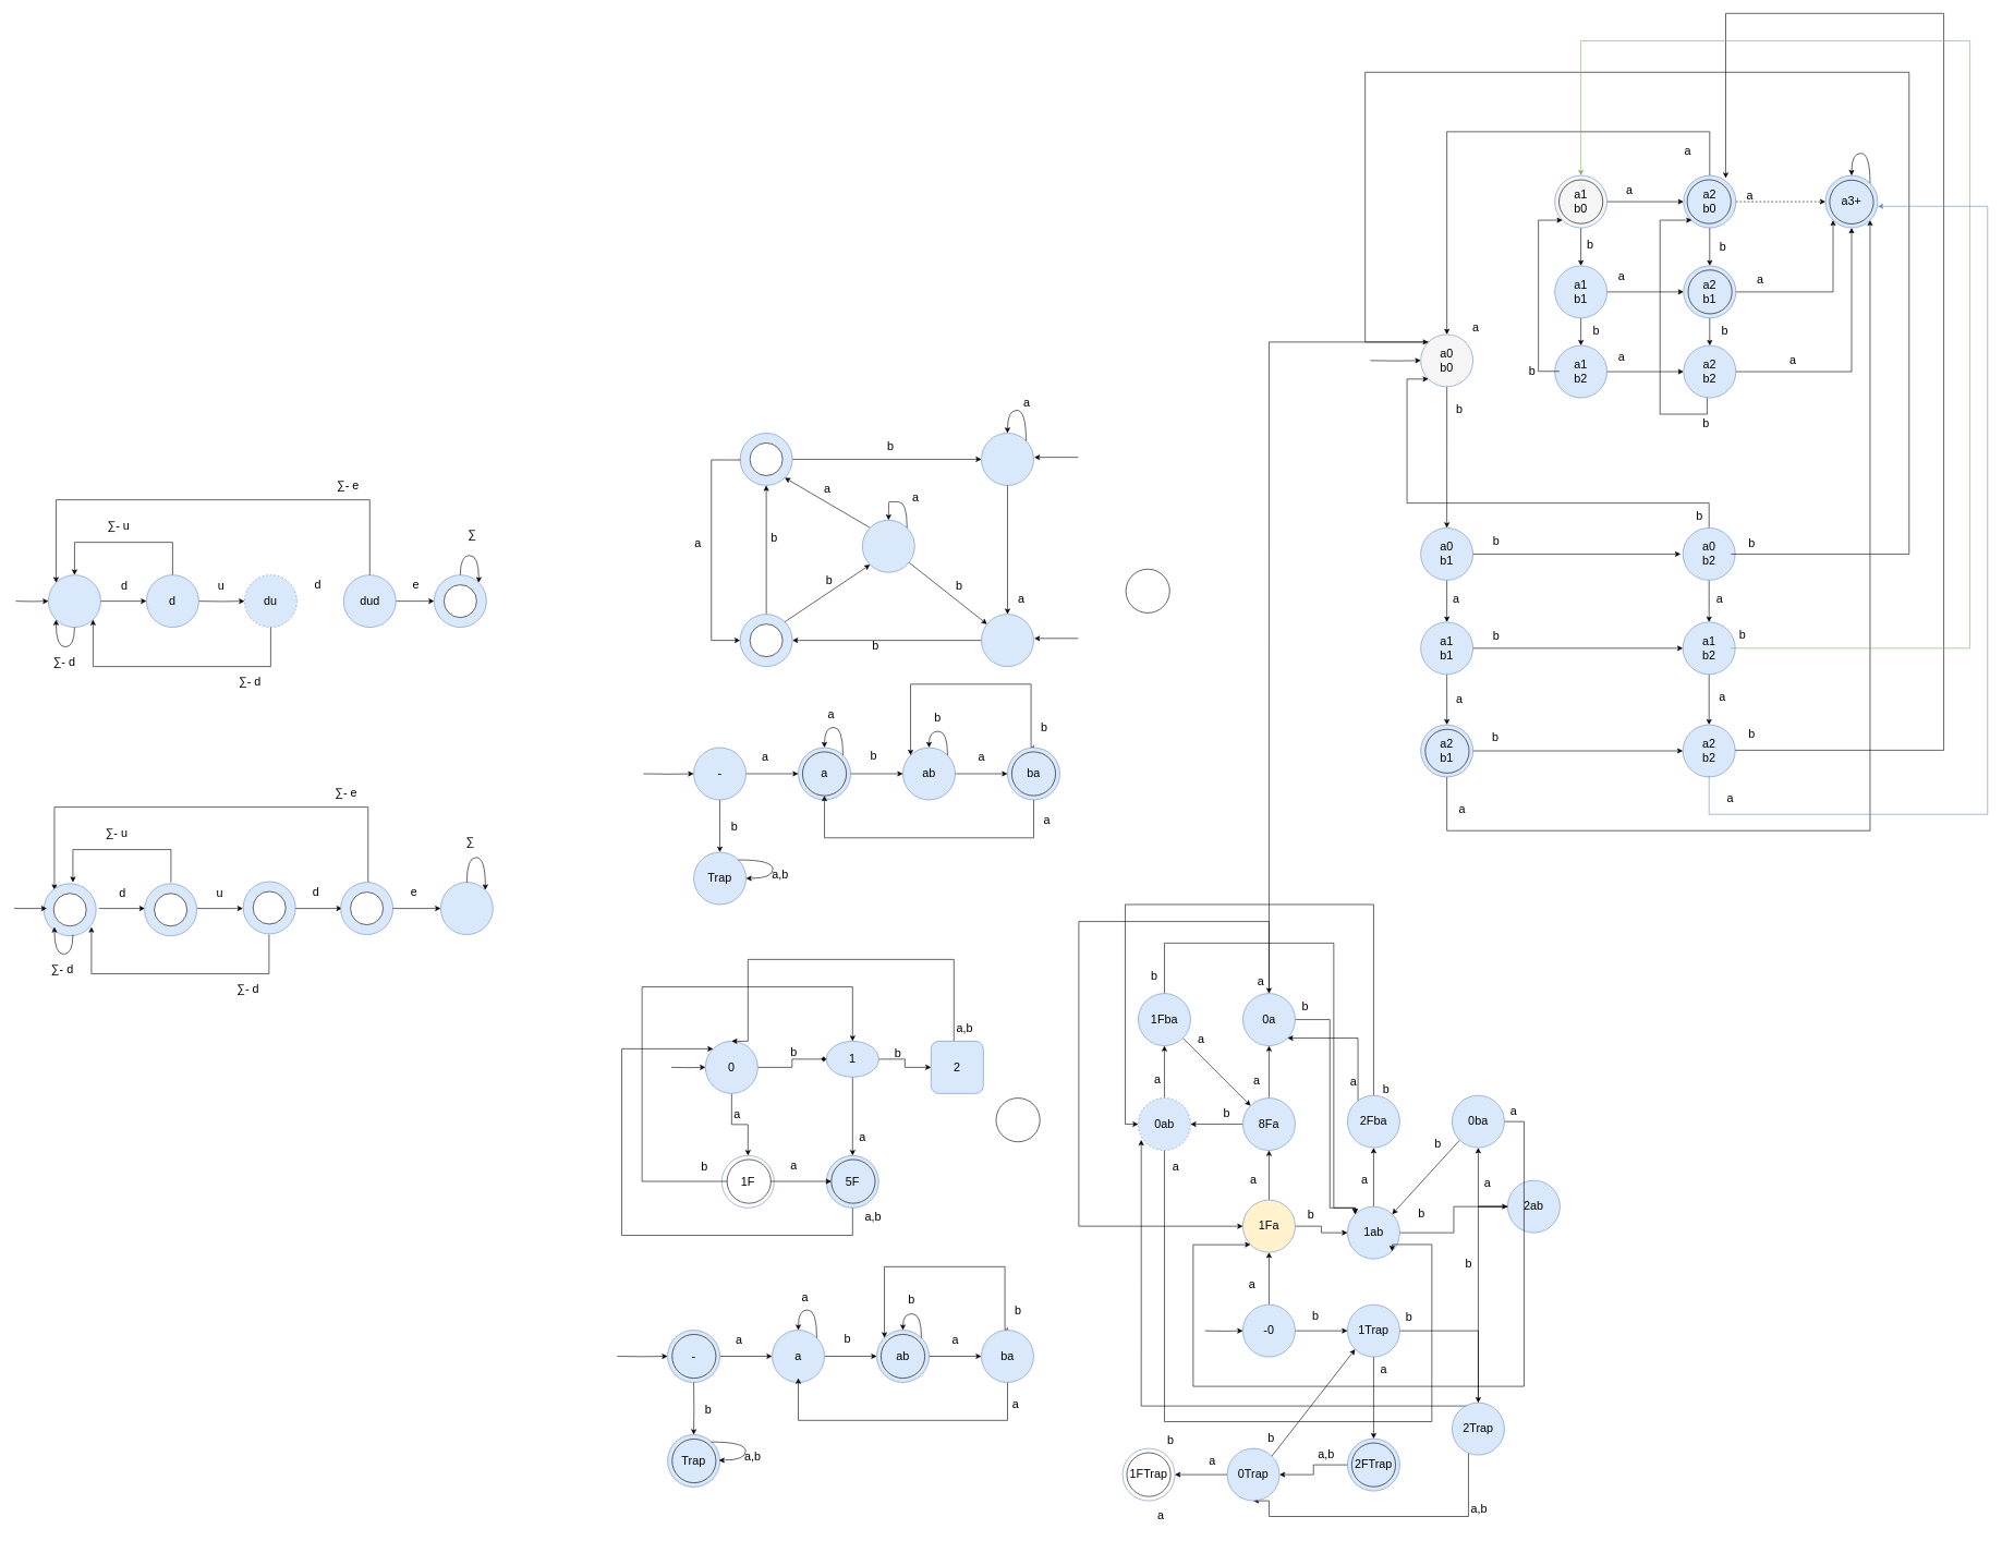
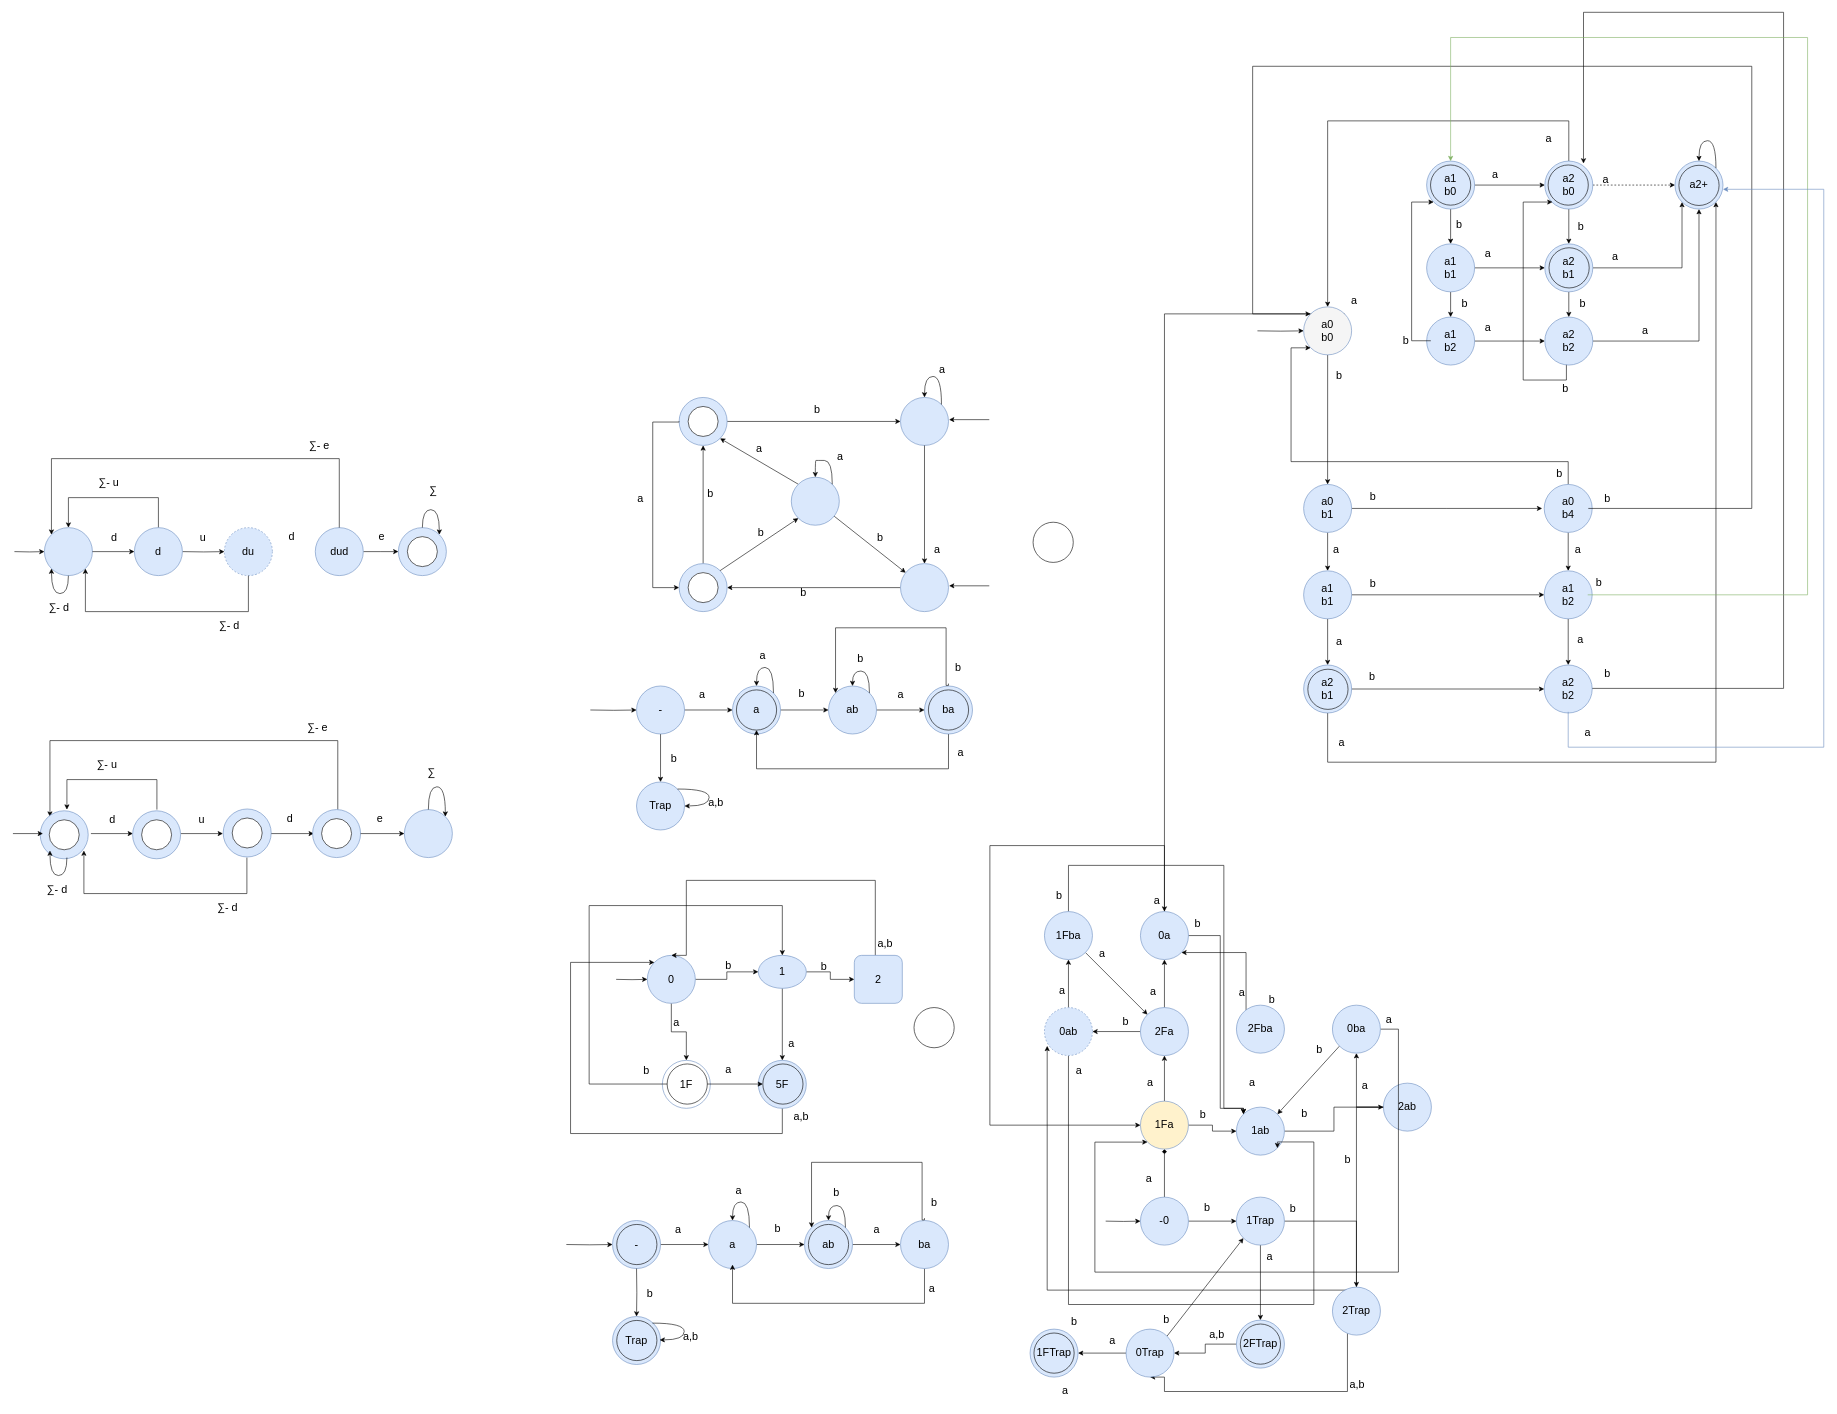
- <mxCell id="96" value="a1&lt;div&gt;b0&lt;/div&gt;" style="ellipse;whiteSpace=wrap;html=1;aspect=fixed;hachureGap=4;fillColor=#f5f5f5;strokeColor=#6c8ebf;rounded=0;fontSize=18;" parent="1" vertex="1"><mxGeometry x="2377" y="268" width="80" height="80" as="geometry" /></mxCell>
+ <mxCell id="96" value="a1&lt;div&gt;b0&lt;/div&gt;" style="ellipse;whiteSpace=wrap;html=1;aspect=fixed;hachureGap=4;fillColor=#dae8fc;strokeColor=#6c8ebf;rounded=0;fontSize=18;" parent="1" vertex="1"><mxGeometry x="2377" y="268" width="80" height="80" as="geometry" /></mxCell>
- <mxCell id="155" value="&lt;div&gt;a3+&lt;/div&gt;" style="ellipse;whiteSpace=wrap;html=1;aspect=fixed;hachureGap=4;fillColor=#dae8fc;strokeColor=#6c8ebf;rounded=0;fontSize=18;" parent="1" vertex="1"><mxGeometry x="2791" y="268" width="80" height="80" as="geometry" /></mxCell>
+ <mxCell id="155" value="&lt;div&gt;a2+&lt;/div&gt;" style="ellipse;whiteSpace=wrap;html=1;aspect=fixed;hachureGap=4;fillColor=#dae8fc;strokeColor=#6c8ebf;rounded=0;fontSize=18;" parent="1" vertex="1"><mxGeometry x="2791" y="268" width="80" height="80" as="geometry" /></mxCell>
- <mxCell id="109" value="a0&lt;div&gt;b2&lt;/div&gt;" style="ellipse;whiteSpace=wrap;html=1;fontSize=18;fillColor=#dae8fc;strokeColor=#6c8ebf;hachureGap=4;rounded=0;" parent="1" vertex="1"><mxGeometry x="2573" y="807" width="80" height="80" as="geometry" /></mxCell>
+ <mxCell id="109" value="a0&lt;div&gt;b4&lt;/div&gt;" style="ellipse;whiteSpace=wrap;html=1;fontSize=18;fillColor=#dae8fc;strokeColor=#6c8ebf;hachureGap=4;rounded=0;" parent="1" vertex="1"><mxGeometry x="2573" y="807" width="80" height="80" as="geometry" /></mxCell>
- <mxCell id="259" style="edgeStyle=orthogonalEdgeStyle;rounded=0;orthogonalLoop=1;jettySize=auto;html=1;entryX=0;entryY=0.5;entryDx=0;entryDy=0;fontFamily=Helvetica;fontSize=18;fontColor=default;" parent="1" source="260" target="268" edge="1"><mxGeometry relative="1" as="geometry"><Array as="points"><mxPoint x="2100" y="1383" /><mxPoint x="1720" y="1383" /><mxPoint x="1720" y="1719" /></Array></mxGeometry></mxCell>
- <mxCell id="190" value="" style="edgeStyle=orthogonalEdgeStyle;rounded=0;orthogonalLoop=1;jettySize=auto;html=1;fontFamily=Helvetica;fontSize=18;fontColor=default;endArrow=diamond;" parent="1" source="192" target="196" edge="1"><mxGeometry relative="1" as="geometry" /></mxCell>
+ <mxCell id="190" value="" style="edgeStyle=orthogonalEdgeStyle;rounded=0;orthogonalLoop=1;jettySize=auto;html=1;fontFamily=Helvetica;fontSize=18;fontColor=default;" parent="1" source="192" target="196" edge="1"><mxGeometry relative="1" as="geometry" /></mxCell>
- <mxCell id="249" value="8Fa" style="ellipse;whiteSpace=wrap;html=1;aspect=fixed;hachureGap=4;fillColor=#dae8fc;strokeColor=#6c8ebf;rounded=0;fontSize=18;" parent="1" vertex="1"><mxGeometry x="1899.97" y="1679" width="80" height="80" as="geometry" /></mxCell>
+ <mxCell id="249" value="2Fa" style="ellipse;whiteSpace=wrap;html=1;aspect=fixed;hachureGap=4;fillColor=#dae8fc;strokeColor=#6c8ebf;rounded=0;fontSize=18;" parent="1" vertex="1"><mxGeometry x="1899.97" y="1679" width="80" height="80" as="geometry" /></mxCell>
- <mxCell id="252" value="" style="edgeStyle=orthogonalEdgeStyle;rounded=0;orthogonalLoop=1;jettySize=auto;html=1;fontFamily=Helvetica;fontSize=18;fontColor=default;" parent="1" source="253" target="260" edge="1"><mxGeometry relative="1" as="geometry" /></mxCell>
- <mxCell id="235" value="" style="edgeStyle=orthogonalEdgeStyle;rounded=0;orthogonalLoop=1;jettySize=auto;html=1;fontFamily=Helvetica;fontSize=18;fontColor=default;" parent="1" source="237" target="241" edge="1"><mxGeometry relative="1" as="geometry" /></mxCell>
+ <mxCell id="235" value="" style="edgeStyle=orthogonalEdgeStyle;rounded=0;orthogonalLoop=1;jettySize=auto;html=1;fontFamily=Helvetica;fontSize=18;fontColor=default;endArrow=diamond;" parent="1" source="237" target="241" edge="1"><mxGeometry relative="1" as="geometry" /></mxCell>
- <mxCell id="301" value="1FTrap" style="ellipse;whiteSpace=wrap;html=1;aspect=fixed;hachureGap=4;fillColor=#ffffff;strokeColor=#6c8ebf;rounded=0;fontSize=18;" parent="1" vertex="1"><mxGeometry x="1715.97" y="2215" width="80" height="80" as="geometry" /></mxCell>
+ <mxCell id="301" value="1FTrap" style="ellipse;whiteSpace=wrap;html=1;aspect=fixed;hachureGap=4;fillColor=#dae8fc;strokeColor=#6c8ebf;rounded=0;fontSize=18;" parent="1" vertex="1"><mxGeometry x="1715.97" y="2215" width="80" height="80" as="geometry" /></mxCell>
